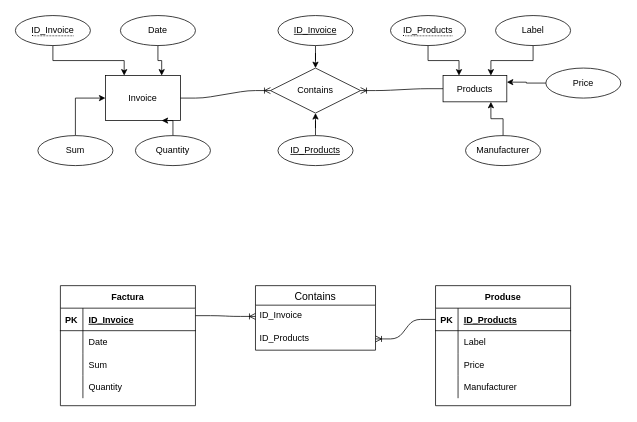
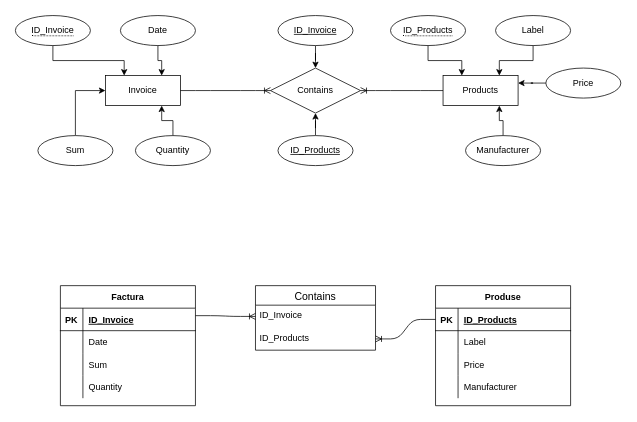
- <mxCell id="3" value="Products" style="whiteSpace=wrap;html=1;align=center;" parent="1" vertex="1"><mxGeometry x="590" y="100" width="85" height="35" as="geometry" /></mxCell>
+ <mxCell id="3" value="Products" style="whiteSpace=wrap;html=1;align=center;" parent="1" vertex="1"><mxGeometry x="590" y="100" width="100" height="40" as="geometry" /></mxCell>
- <mxCell id="2" value="Invoice" style="whiteSpace=wrap;html=1;align=center;" parent="1" vertex="1"><mxGeometry x="140" y="100" width="100" height="60" as="geometry" /></mxCell>
+ <mxCell id="2" value="Invoice" style="whiteSpace=wrap;html=1;align=center;" parent="1" vertex="1"><mxGeometry x="140" y="100" width="100" height="40" as="geometry" /></mxCell>
